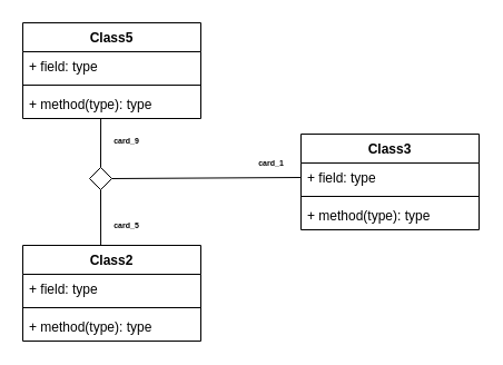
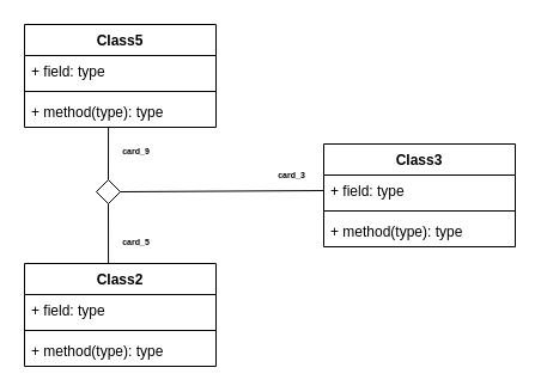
- <mxCell id="19" value="&lt;font style=&quot;font-size: 7px;&quot;&gt;card_1&lt;/font&gt;" style="text;align=center;fontStyle=1;verticalAlign=middle;spacingLeft=3;spacingRight=3;strokeColor=none;rotatable=0;points=[[0,0.5],[1,0.5]];portConstraint=eastwest;html=1;" vertex="1" parent="1"><mxGeometry x="230" y="140" width="25" height="10" as="geometry" /></mxCell>
+ <mxCell id="19" value="&lt;font style=&quot;font-size: 7px;&quot;&gt;card_3&lt;/font&gt;" style="text;align=center;fontStyle=1;verticalAlign=middle;spacingLeft=3;spacingRight=3;strokeColor=none;rotatable=0;points=[[0,0.5],[1,0.5]];portConstraint=eastwest;html=1;" vertex="1" parent="1"><mxGeometry x="230" y="140" width="25" height="10" as="geometry" /></mxCell>
